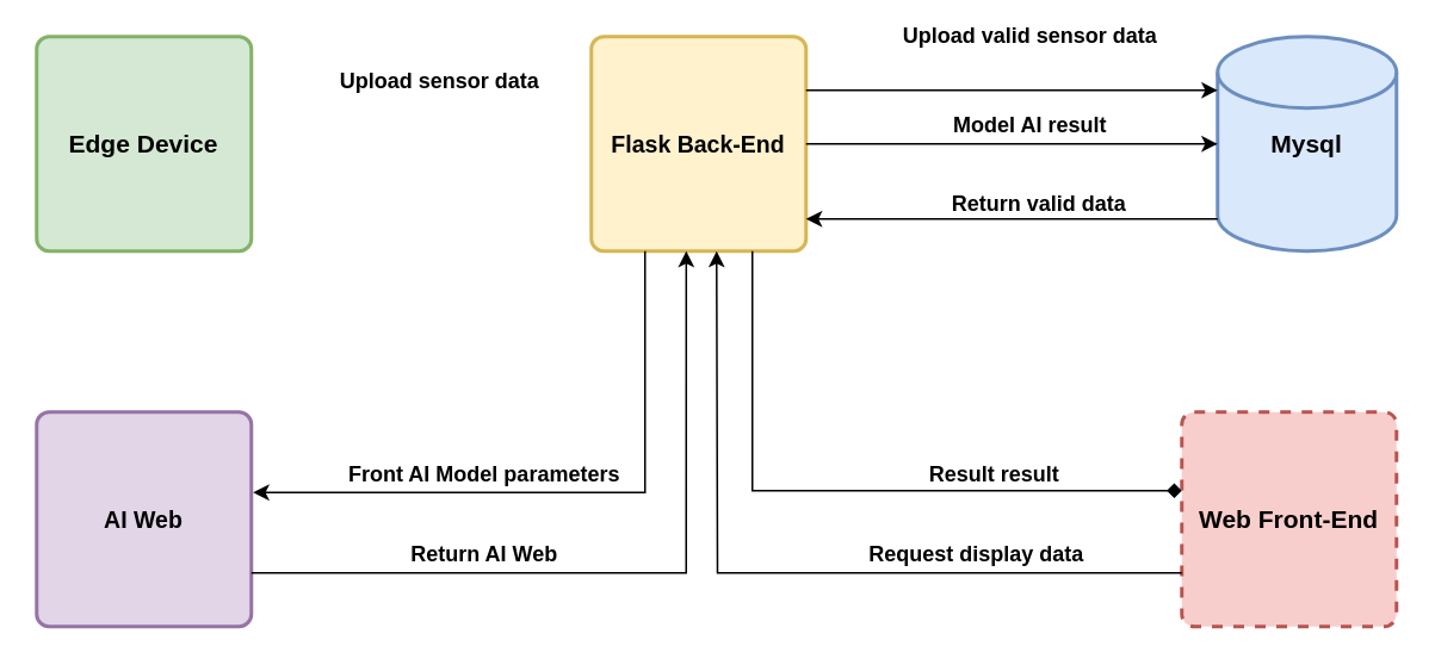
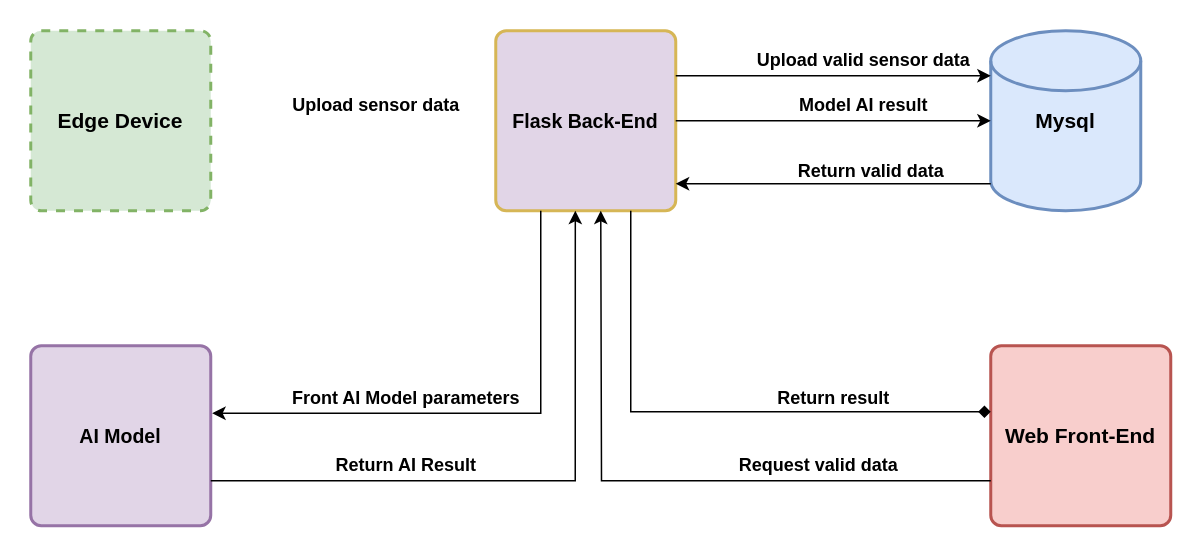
- <mxCell id="8" value="Upload valid sensor data" style="text;html=1;align=center;verticalAlign=middle;resizable=0;points=[];autosize=1;strokeColor=none;fillColor=none;fontStyle=1" vertex="1" parent="1"><mxGeometry x="500" y="5" width="150" height="30" as="geometry" /></mxCell>
+ <mxCell id="8" value="Upload valid sensor data" style="text;html=1;align=center;verticalAlign=middle;resizable=0;points=[];autosize=1;strokeColor=none;fillColor=none;fontStyle=1" vertex="1" parent="1"><mxGeometry x="500" y="25" width="150" height="30" as="geometry" /></mxCell>
- <mxCell id="7" value="Upload sensor data" style="text;html=1;align=center;verticalAlign=middle;resizable=0;points=[];autosize=1;strokeColor=none;fillColor=none;fontStyle=1" vertex="1" parent="1"><mxGeometry x="185" y="30" width="120" height="30" as="geometry" /></mxCell>
+ <mxCell id="7" value="Upload sensor data" style="text;html=1;align=center;verticalAlign=middle;resizable=0;points=[];autosize=1;strokeColor=none;fillColor=none;fontStyle=1" vertex="1" parent="1"><mxGeometry x="190" y="55" width="120" height="30" as="geometry" /></mxCell>
- <mxCell id="2" value="&lt;font style=&quot;font-size: 14px;&quot;&gt;&lt;b&gt;Edge Device&lt;/b&gt;&lt;/font&gt;" style="rounded=1;whiteSpace=wrap;html=1;absoluteArcSize=1;arcSize=14;strokeWidth=2;fillColor=#d5e8d4;strokeColor=#82b366;" vertex="1" parent="1"><mxGeometry x="20" y="20" width="120" height="120" as="geometry" /></mxCell>
+ <mxCell id="2" value="&lt;font style=&quot;font-size: 14px;&quot;&gt;&lt;b&gt;Edge Device&lt;/b&gt;&lt;/font&gt;" style="rounded=1;whiteSpace=wrap;html=1;absoluteArcSize=1;arcSize=14;strokeWidth=2;fillColor=#d5e8d4;strokeColor=#82b366;dashed=1;" vertex="1" parent="1"><mxGeometry x="20" y="20" width="120" height="120" as="geometry" /></mxCell>
- <mxCell id="3" value="&lt;b&gt;&lt;font style=&quot;font-size: 13px;&quot;&gt;Flask Back-End&lt;/font&gt;&lt;br&gt;&lt;/b&gt;" style="rounded=1;whiteSpace=wrap;html=1;absoluteArcSize=1;arcSize=14;strokeWidth=2;fillColor=#fff2cc;strokeColor=#d6b656;" vertex="1" parent="1"><mxGeometry x="330" y="20" width="120" height="120" as="geometry" /></mxCell>
+ <mxCell id="3" value="&lt;b&gt;&lt;font style=&quot;font-size: 13px;&quot;&gt;Flask Back-End&lt;/font&gt;&lt;br&gt;&lt;/b&gt;" style="rounded=1;whiteSpace=wrap;html=1;absoluteArcSize=1;arcSize=14;strokeWidth=2;fillColor=#e1d5e7;strokeColor=#d6b656;" vertex="1" parent="1"><mxGeometry x="330" y="20" width="120" height="120" as="geometry" /></mxCell>
- <mxCell id="5" value="&lt;b&gt;&lt;font style=&quot;font-size: 14px;&quot;&gt;Mysql&lt;/font&gt;&lt;/b&gt;" style="strokeWidth=2;html=1;shape=mxgraph.flowchart.database;whiteSpace=wrap;fillColor=#dae8fc;strokeColor=#6c8ebf;" vertex="1" parent="1"><mxGeometry x="680" y="20" width="100" height="120" as="geometry" /></mxCell>
+ <mxCell id="5" value="&lt;b&gt;&lt;font style=&quot;font-size: 14px;&quot;&gt;Mysql&lt;/font&gt;&lt;/b&gt;" style="strokeWidth=2;html=1;shape=mxgraph.flowchart.database;whiteSpace=wrap;fillColor=#dae8fc;strokeColor=#6c8ebf;" vertex="1" parent="1"><mxGeometry x="660" y="20" width="100" height="120" as="geometry" /></mxCell>
- <mxCell id="21" value="Result result" style="text;html=1;align=center;verticalAlign=middle;resizable=0;points=[];autosize=1;strokeColor=none;fillColor=none;fontStyle=1" vertex="1" parent="1"><mxGeometry x="510" y="250" width="90" height="30" as="geometry" /></mxCell>
+ <mxCell id="21" value="Return result" style="text;html=1;align=center;verticalAlign=middle;resizable=0;points=[];autosize=1;strokeColor=none;fillColor=none;fontStyle=1" vertex="1" parent="1"><mxGeometry x="510" y="250" width="90" height="30" as="geometry" /></mxCell>
- <mxCell id="4" value="&lt;font style=&quot;font-size: 13px;&quot;&gt;&lt;b&gt;AI Web&lt;/b&gt;&lt;/font&gt;" style="rounded=1;whiteSpace=wrap;html=1;absoluteArcSize=1;arcSize=14;strokeWidth=2;fillColor=#e1d5e7;strokeColor=#9673a6;" vertex="1" parent="1"><mxGeometry x="20" y="230" width="120" height="120" as="geometry" /></mxCell>
+ <mxCell id="4" value="&lt;font style=&quot;font-size: 13px;&quot;&gt;&lt;b&gt;AI Model&lt;/b&gt;&lt;/font&gt;" style="rounded=1;whiteSpace=wrap;html=1;absoluteArcSize=1;arcSize=14;strokeWidth=2;fillColor=#e1d5e7;strokeColor=#9673a6;" vertex="1" parent="1"><mxGeometry x="20" y="230" width="120" height="120" as="geometry" /></mxCell>
- <mxCell id="6" value="&lt;font style=&quot;font-size: 14px;&quot;&gt;&lt;b&gt;Web Front-End&lt;br&gt;&lt;/b&gt;&lt;/font&gt;" style="rounded=1;whiteSpace=wrap;html=1;absoluteArcSize=1;arcSize=14;strokeWidth=2;fillColor=#f8cecc;strokeColor=#b85450;dashed=1;" vertex="1" parent="1"><mxGeometry x="660" y="230" width="120" height="120" as="geometry" /></mxCell>
+ <mxCell id="6" value="&lt;font style=&quot;font-size: 14px;&quot;&gt;&lt;b&gt;Web Front-End&lt;br&gt;&lt;/b&gt;&lt;/font&gt;" style="rounded=1;whiteSpace=wrap;html=1;absoluteArcSize=1;arcSize=14;strokeWidth=2;fillColor=#f8cecc;strokeColor=#b85450;" vertex="1" parent="1"><mxGeometry x="660" y="230" width="120" height="120" as="geometry" /></mxCell>
- <mxCell id="19" value="Return AI Web" style="text;html=1;align=center;verticalAlign=middle;resizable=0;points=[];autosize=1;strokeColor=none;fillColor=none;fontStyle=1" vertex="1" parent="1"><mxGeometry x="215" y="295" width="110" height="30" as="geometry" /></mxCell>
+ <mxCell id="19" value="Return AI Result" style="text;html=1;align=center;verticalAlign=middle;resizable=0;points=[];autosize=1;strokeColor=none;fillColor=none;fontStyle=1" vertex="1" parent="1"><mxGeometry x="215" y="295" width="110" height="30" as="geometry" /></mxCell>
- <mxCell id="20" value="Request display data" style="text;html=1;align=center;verticalAlign=middle;resizable=0;points=[];autosize=1;strokeColor=none;fillColor=none;fontStyle=1" vertex="1" parent="1"><mxGeometry x="480" y="295" width="130" height="30" as="geometry" /></mxCell>
+ <mxCell id="20" value="Request valid data" style="text;html=1;align=center;verticalAlign=middle;resizable=0;points=[];autosize=1;strokeColor=none;fillColor=none;fontStyle=1" vertex="1" parent="1"><mxGeometry x="480" y="295" width="130" height="30" as="geometry" /></mxCell>
